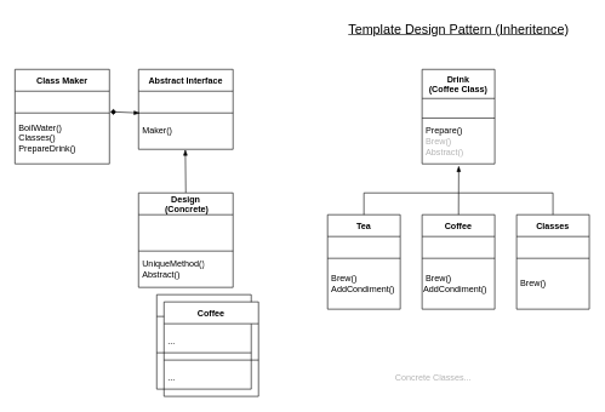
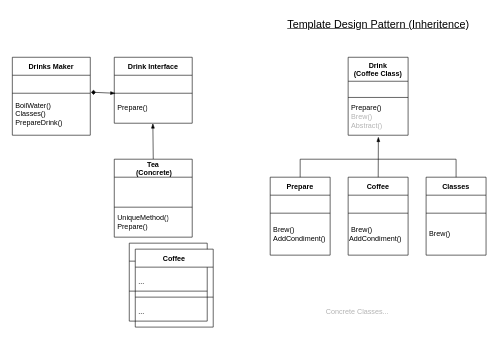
- <mxCell id="2" value="Class Maker" style="shape=table;startSize=30;container=1;collapsible=0;childLayout=tableLayout;fontStyle=1;align=center;" vertex="1" parent="1"><mxGeometry x="20" y="95" width="130" height="130" as="geometry" /></mxCell>
+ <mxCell id="2" value="Drinks Maker" style="shape=table;startSize=30;container=1;collapsible=0;childLayout=tableLayout;fontStyle=1;align=center;" vertex="1" parent="1"><mxGeometry x="20" y="95" width="130" height="130" as="geometry" /></mxCell>
- <mxCell id="7" value="Abstract Interface" style="shape=table;startSize=30;container=1;collapsible=0;childLayout=tableLayout;fontStyle=1;align=center;" vertex="1" parent="1"><mxGeometry x="190" y="95" width="130" height="110" as="geometry" /></mxCell>
+ <mxCell id="7" value="Drink Interface" style="shape=table;startSize=30;container=1;collapsible=0;childLayout=tableLayout;fontStyle=1;align=center;" vertex="1" parent="1"><mxGeometry x="190" y="95" width="130" height="110" as="geometry" /></mxCell>
- <mxCell id="11" value="&lt;div style=&quot;&quot;&gt;&amp;nbsp;Maker()&lt;/div&gt;" style="shape=partialRectangle;html=1;whiteSpace=wrap;connectable=0;fillColor=none;top=0;left=0;bottom=0;right=0;overflow=hidden;align=left;" vertex="1" parent="10"><mxGeometry width="130" height="50" as="geometry"><mxRectangle width="130" height="50" as="alternateBounds" /></mxGeometry></mxCell>
+ <mxCell id="11" value="&lt;div style=&quot;&quot;&gt;&amp;nbsp;Prepare()&lt;/div&gt;" style="shape=partialRectangle;html=1;whiteSpace=wrap;connectable=0;fillColor=none;top=0;left=0;bottom=0;right=0;overflow=hidden;align=left;" vertex="1" parent="10"><mxGeometry width="130" height="50" as="geometry"><mxRectangle width="130" height="50" as="alternateBounds" /></mxGeometry></mxCell>
- <mxCell id="24" value="Design&#10; (Concrete)" style="shape=table;startSize=30;container=1;collapsible=0;childLayout=tableLayout;fontStyle=1;align=center;" vertex="1" parent="1"><mxGeometry x="190" y="265" width="130" height="130" as="geometry" /></mxCell>
+ <mxCell id="24" value="Tea&#10; (Concrete)" style="shape=table;startSize=30;container=1;collapsible=0;childLayout=tableLayout;fontStyle=1;align=center;" vertex="1" parent="1"><mxGeometry x="190" y="265" width="130" height="130" as="geometry" /></mxCell>
- <mxCell id="45" value="Tea" style="shape=table;startSize=30;container=1;collapsible=0;childLayout=tableLayout;fontStyle=1;align=center;" vertex="1" parent="1"><mxGeometry x="450" y="295" width="100" height="130" as="geometry" /></mxCell>
+ <mxCell id="45" value="Prepare" style="shape=table;startSize=30;container=1;collapsible=0;childLayout=tableLayout;fontStyle=1;align=center;" vertex="1" parent="1"><mxGeometry x="450" y="295" width="100" height="130" as="geometry" /></mxCell>
- <mxCell id="28" value="&lt;div style=&quot;&quot;&gt;&amp;nbsp;UniqueMethod()&lt;/div&gt;&lt;div style=&quot;&quot;&gt;&amp;nbsp;Abstract()&lt;/div&gt;" style="shape=partialRectangle;html=1;whiteSpace=wrap;connectable=0;fillColor=none;top=0;left=0;bottom=0;right=0;overflow=hidden;align=left;" vertex="1" parent="27"><mxGeometry width="130" height="50" as="geometry"><mxRectangle width="130" height="50" as="alternateBounds" /></mxGeometry></mxCell>
+ <mxCell id="28" value="&lt;div style=&quot;&quot;&gt;&amp;nbsp;UniqueMethod()&lt;/div&gt;&lt;div style=&quot;&quot;&gt;&amp;nbsp;Prepare()&lt;/div&gt;" style="shape=partialRectangle;html=1;whiteSpace=wrap;connectable=0;fillColor=none;top=0;left=0;bottom=0;right=0;overflow=hidden;align=left;" vertex="1" parent="27"><mxGeometry width="130" height="50" as="geometry"><mxRectangle width="130" height="50" as="alternateBounds" /></mxGeometry></mxCell>
